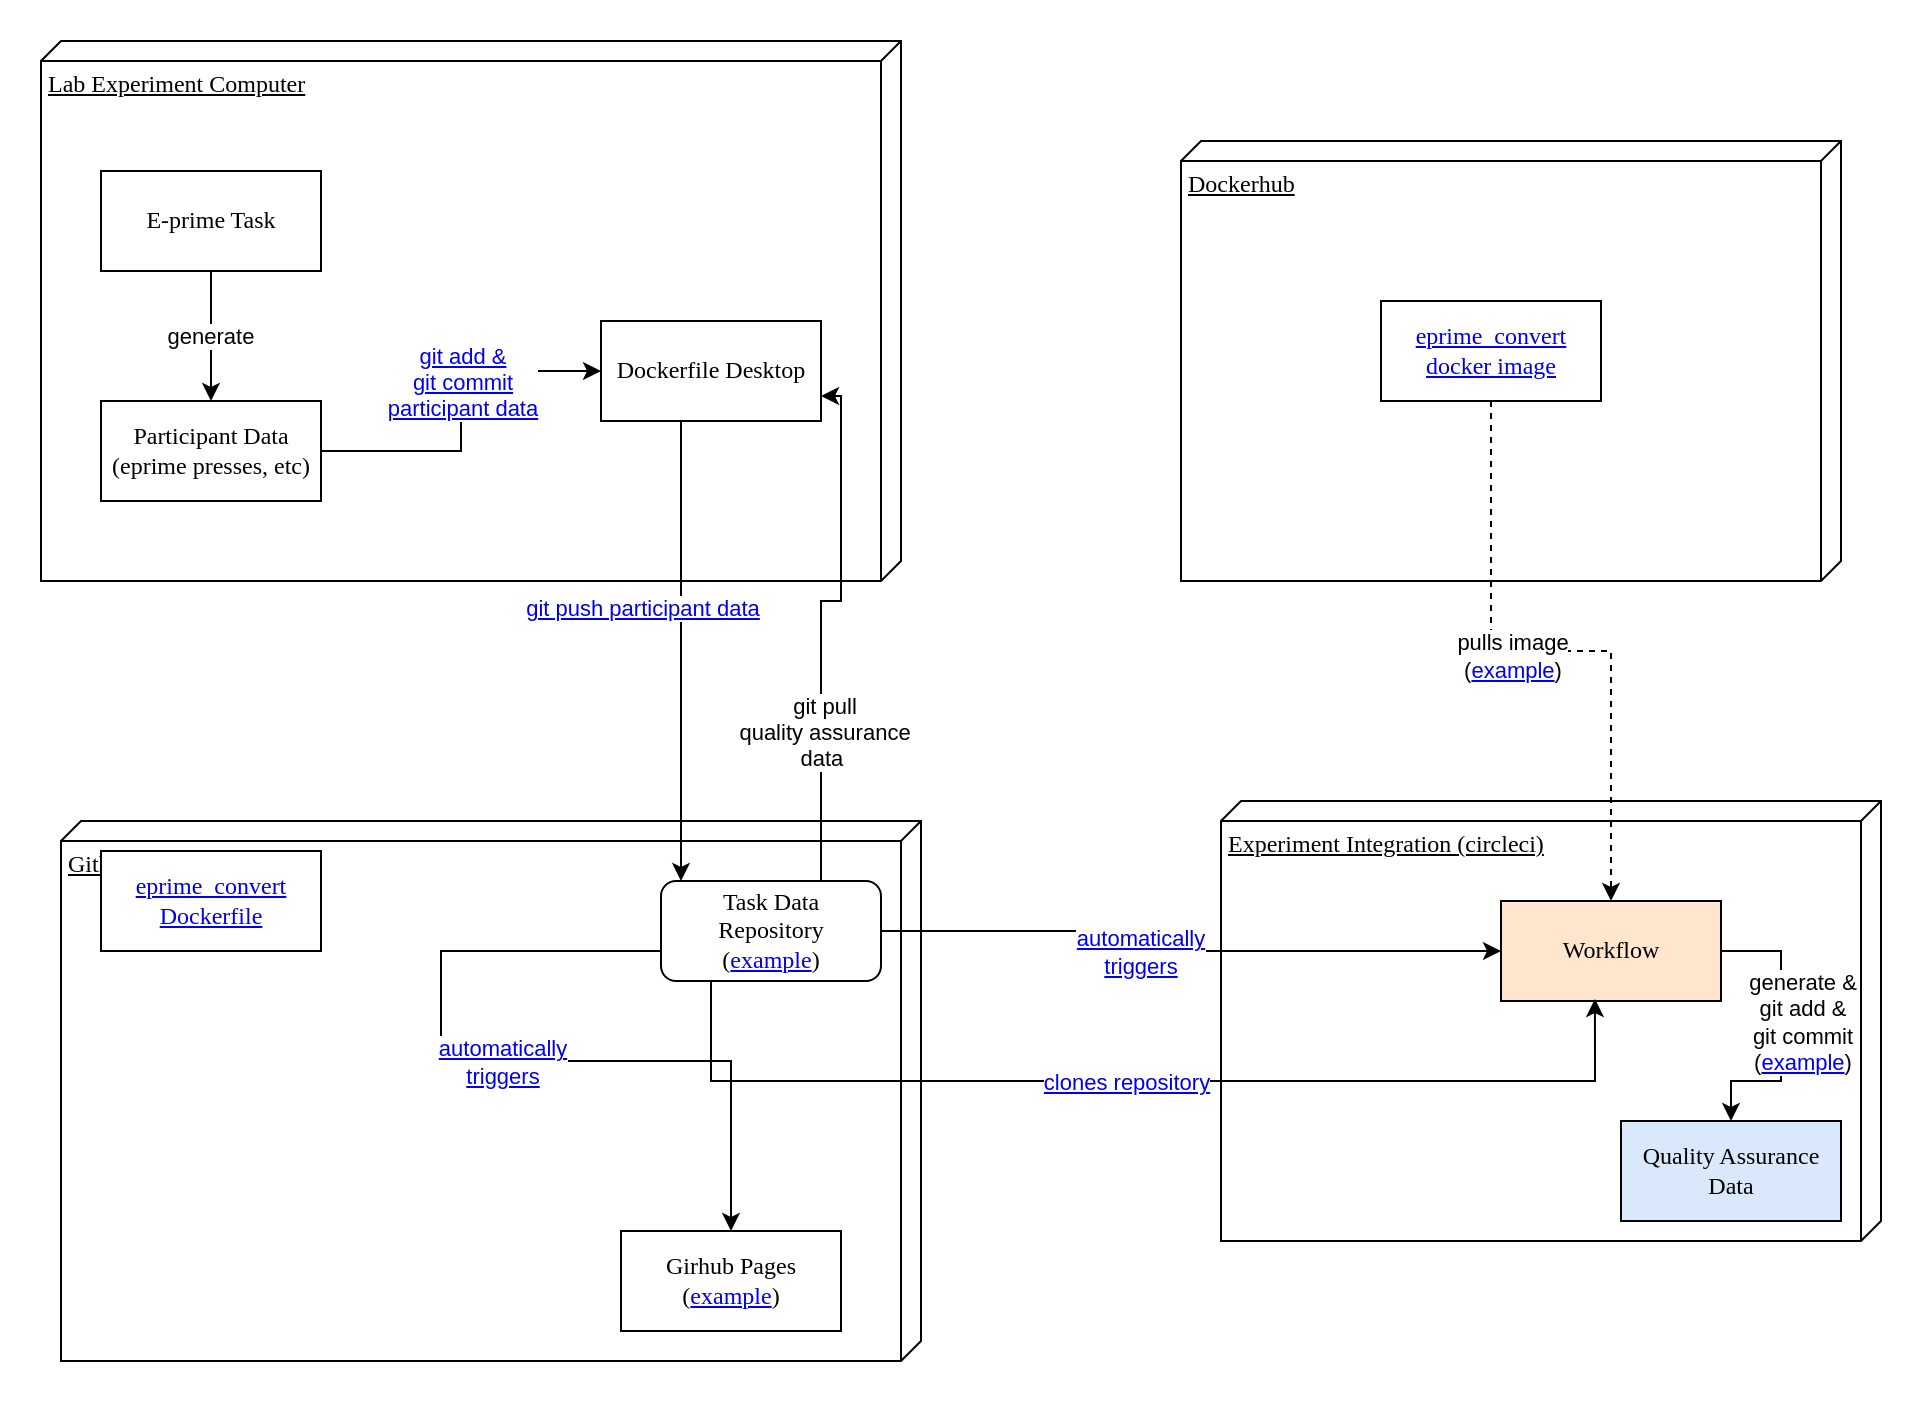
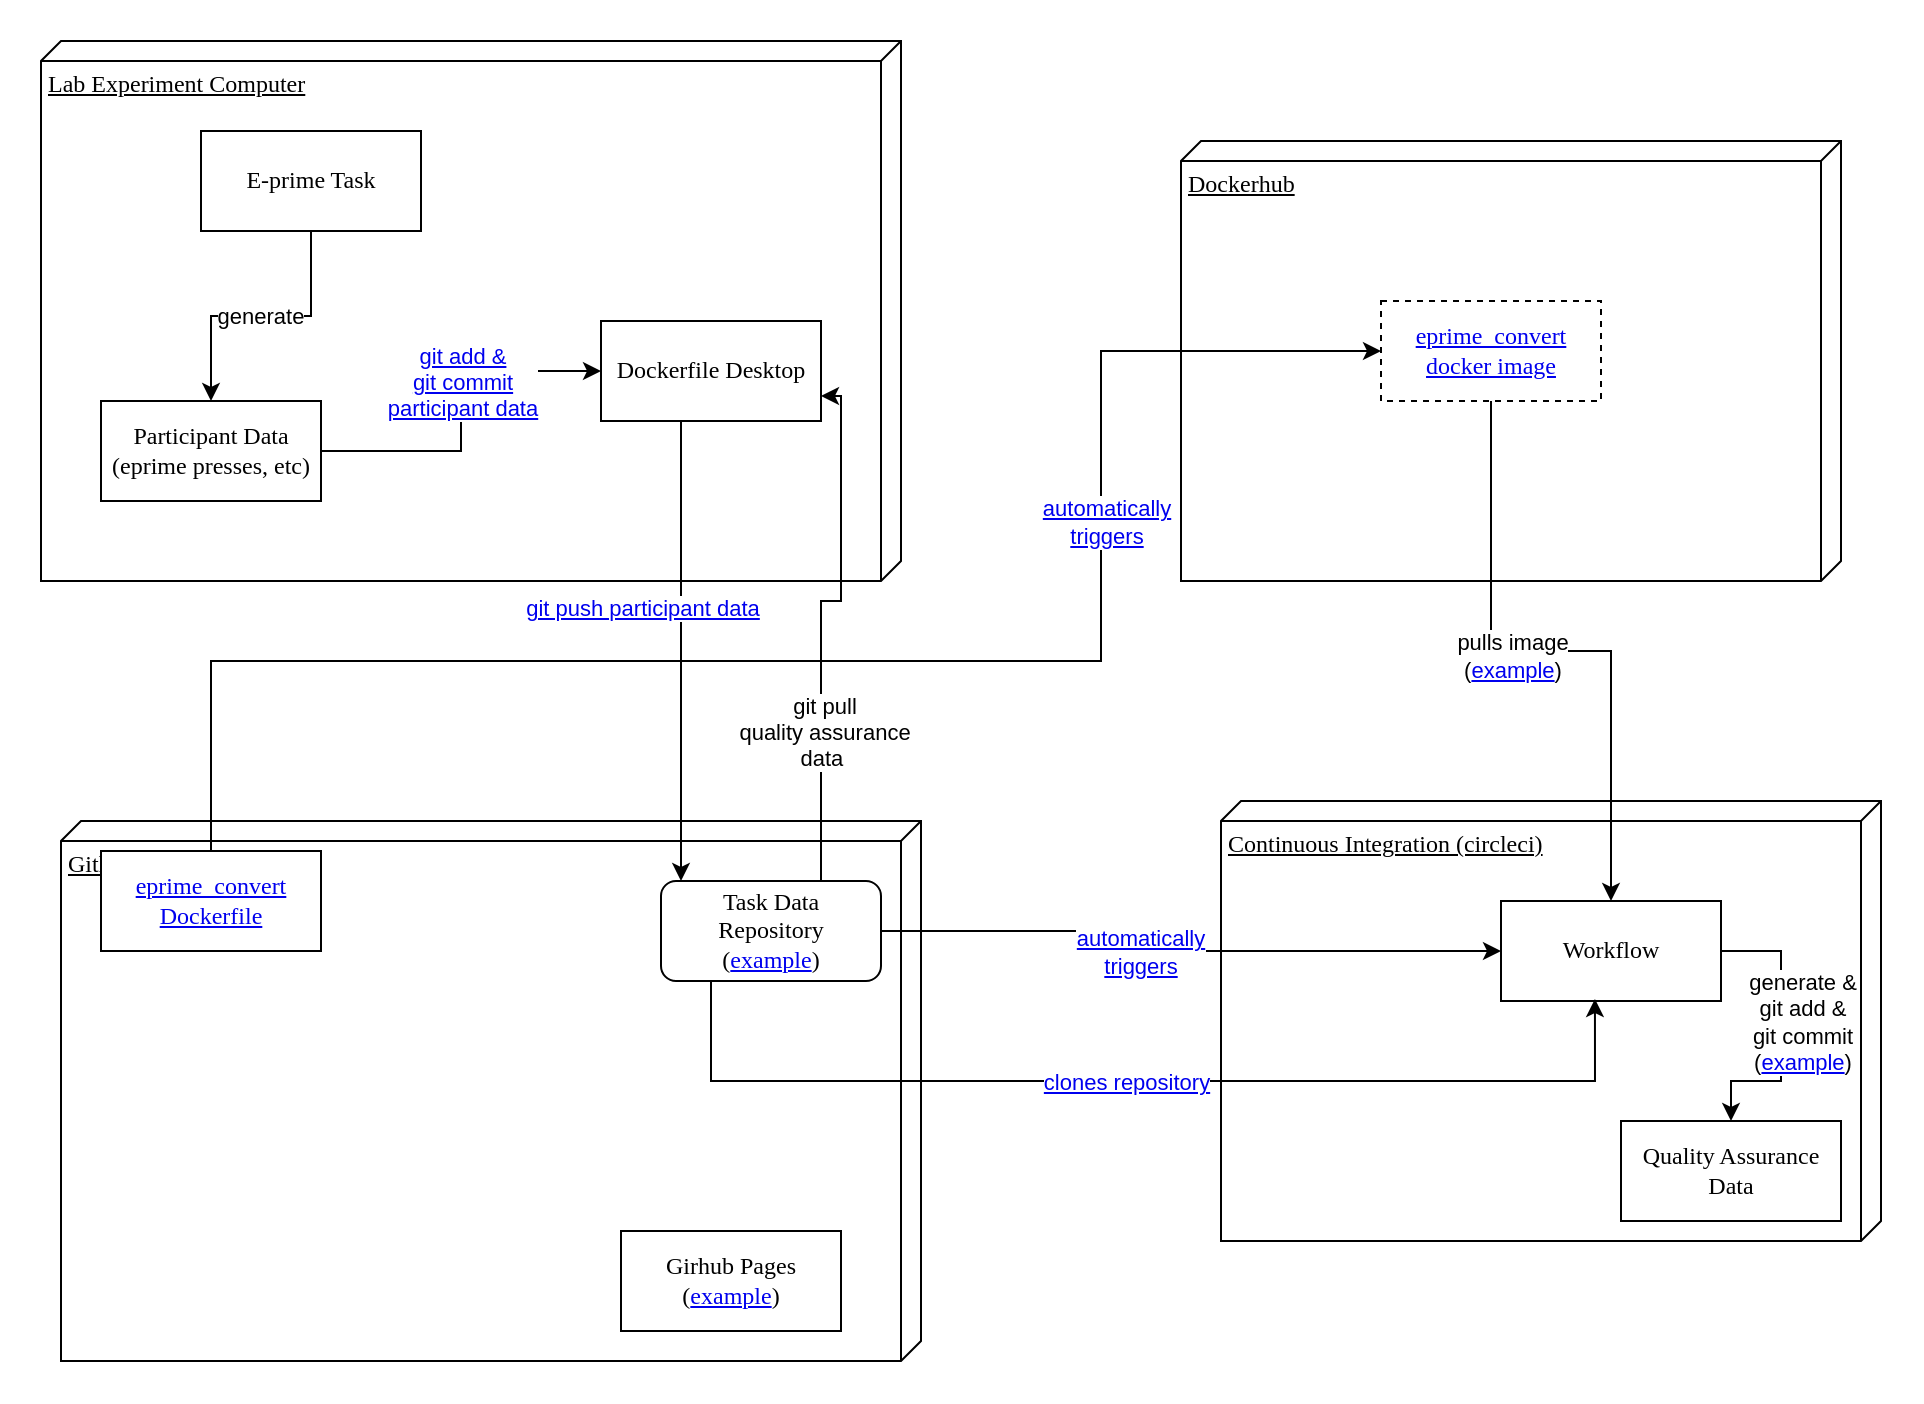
- <mxCell id="4" value="E-prime Task" style="html=1;rounded=0;shadow=0;comic=0;labelBackgroundColor=none;strokeWidth=1;fontFamily=Verdana;fontSize=12;align=center;" parent="1" vertex="1"><mxGeometry x="50" y="85" width="110" height="50" as="geometry" /></mxCell>
+ <mxCell id="4" value="E-prime Task" style="html=1;rounded=0;shadow=0;comic=0;labelBackgroundColor=none;strokeWidth=1;fontFamily=Verdana;fontSize=12;align=center;" parent="1" vertex="1"><mxGeometry x="100" y="65" width="110" height="50" as="geometry" /></mxCell>
- <mxCell id="29" value="&lt;a href=&quot;https://hub.docker.com/r/hbclab/eprime_convert&quot;&gt;eprime_convert&lt;br&gt;docker image&lt;/a&gt;" style="html=1;rounded=0;shadow=0;comic=0;labelBackgroundColor=none;strokeWidth=1;fontFamily=Verdana;fontSize=12;align=center;" vertex="1" parent="1"><mxGeometry x="690" y="150" width="110" height="50" as="geometry" /></mxCell>
+ <mxCell id="29" value="&lt;a href=&quot;https://hub.docker.com/r/hbclab/eprime_convert&quot;&gt;eprime_convert&lt;br&gt;docker image&lt;/a&gt;" style="html=1;rounded=0;shadow=0;comic=0;labelBackgroundColor=none;strokeWidth=1;fontFamily=Verdana;fontSize=12;align=center;dashed=1;" vertex="1" parent="1"><mxGeometry x="690" y="150" width="110" height="50" as="geometry" /></mxCell>
- <mxCell id="27" style="edgeStyle=orthogonalEdgeStyle;rounded=0;orthogonalLoop=1;jettySize=auto;html=1;entryX=0.5;entryY=0;entryDx=0;entryDy=0;dashed=1;" edge="1" parent="1" source="29" target="18"><mxGeometry relative="1" as="geometry" /></mxCell>
+ <mxCell id="27" style="edgeStyle=orthogonalEdgeStyle;rounded=0;orthogonalLoop=1;jettySize=auto;html=1;entryX=0.5;entryY=0;entryDx=0;entryDy=0;" edge="1" parent="1" source="29" target="18"><mxGeometry relative="1" as="geometry" /></mxCell>
+ <mxCell id="31" style="edgeStyle=orthogonalEdgeStyle;rounded=0;orthogonalLoop=1;jettySize=auto;html=1;entryX=0;entryY=0.5;entryDx=0;entryDy=0;" edge="1" parent="1" source="33" target="29"><mxGeometry relative="1" as="geometry"><mxPoint x="550" y="250" as="targetPoint" /><Array as="points"><mxPoint x="105" y="330" /><mxPoint x="550" y="330" /><mxPoint x="550" y="175" /></Array></mxGeometry></mxCell>
+ <mxCell id="32" value="&lt;a href=&quot;https://docs.docker.com/docker-hub/builds/&quot;&gt;automatically&lt;br&gt;triggers&lt;/a&gt;" style="edgeLabel;html=1;align=center;verticalAlign=middle;resizable=0;points=[];" vertex="1" connectable="0" parent="31"><mxGeometry x="0.462" y="-2" relative="1" as="geometry"><mxPoint as="offset" /></mxGeometry></mxCell>
- <mxCell id="15" value="Experiment Integration (circleci)&lt;br&gt;&lt;br&gt;" style="verticalAlign=top;align=left;spacingTop=8;spacingLeft=2;spacingRight=12;shape=cube;size=10;direction=south;fontStyle=4;html=1;rounded=0;shadow=0;comic=0;labelBackgroundColor=none;strokeWidth=1;fontFamily=Verdana;fontSize=12" vertex="1" parent="1"><mxGeometry x="610" y="400" width="330" height="220" as="geometry" /></mxCell>
+ <mxCell id="15" value="Continuous Integration (circleci)&lt;br&gt;&lt;br&gt;" style="verticalAlign=top;align=left;spacingTop=8;spacingLeft=2;spacingRight=12;shape=cube;size=10;direction=south;fontStyle=4;html=1;rounded=0;shadow=0;comic=0;labelBackgroundColor=none;strokeWidth=1;fontFamily=Verdana;fontSize=12" vertex="1" parent="1"><mxGeometry x="610" y="400" width="330" height="220" as="geometry" /></mxCell>
- <mxCell id="18" value="Workflow" style="html=1;rounded=0;shadow=0;comic=0;labelBackgroundColor=none;strokeWidth=1;fontFamily=Verdana;fontSize=12;align=center;fillColor=#ffe6cc;" vertex="1" parent="1"><mxGeometry x="750" y="450" width="110" height="50" as="geometry" /></mxCell>
+ <mxCell id="18" value="Workflow" style="html=1;rounded=0;shadow=0;comic=0;labelBackgroundColor=none;strokeWidth=1;fontFamily=Verdana;fontSize=12;align=center;" vertex="1" parent="1"><mxGeometry x="750" y="450" width="110" height="50" as="geometry" /></mxCell>
- <mxCell id="7" style="edgeStyle=orthogonalEdgeStyle;rounded=0;orthogonalLoop=1;jettySize=auto;html=1;entryX=0.5;entryY=0;entryDx=0;entryDy=0;" edge="1" parent="1" source="11" target="12"><mxGeometry relative="1" as="geometry"><Array as="points"><mxPoint x="220" y="475" /><mxPoint x="220" y="530" /></Array></mxGeometry></mxCell>
- <mxCell id="8" value="&lt;a href=&quot;https://pages.github.com/&quot;&gt;automatically&lt;br&gt;triggers&lt;/a&gt;" style="edgeLabel;html=1;align=center;verticalAlign=middle;resizable=0;points=[];" vertex="1" connectable="0" parent="7"><mxGeometry x="0.067" y="16" relative="1" as="geometry"><mxPoint x="-16" y="16" as="offset" /></mxGeometry></mxCell>
- <mxCell id="30" value="Quality Assurance&lt;br&gt;Data" style="html=1;rounded=0;shadow=0;comic=0;labelBackgroundColor=none;strokeWidth=1;fontFamily=Verdana;fontSize=12;align=center;fillColor=#dae8fc;" vertex="1" parent="1"><mxGeometry x="810" y="560" width="110" height="50" as="geometry" /></mxCell>
+ <mxCell id="30" value="Quality Assurance&lt;br&gt;Data" style="html=1;rounded=0;shadow=0;comic=0;labelBackgroundColor=none;strokeWidth=1;fontFamily=Verdana;fontSize=12;align=center;" vertex="1" parent="1"><mxGeometry x="810" y="560" width="110" height="50" as="geometry" /></mxCell>
